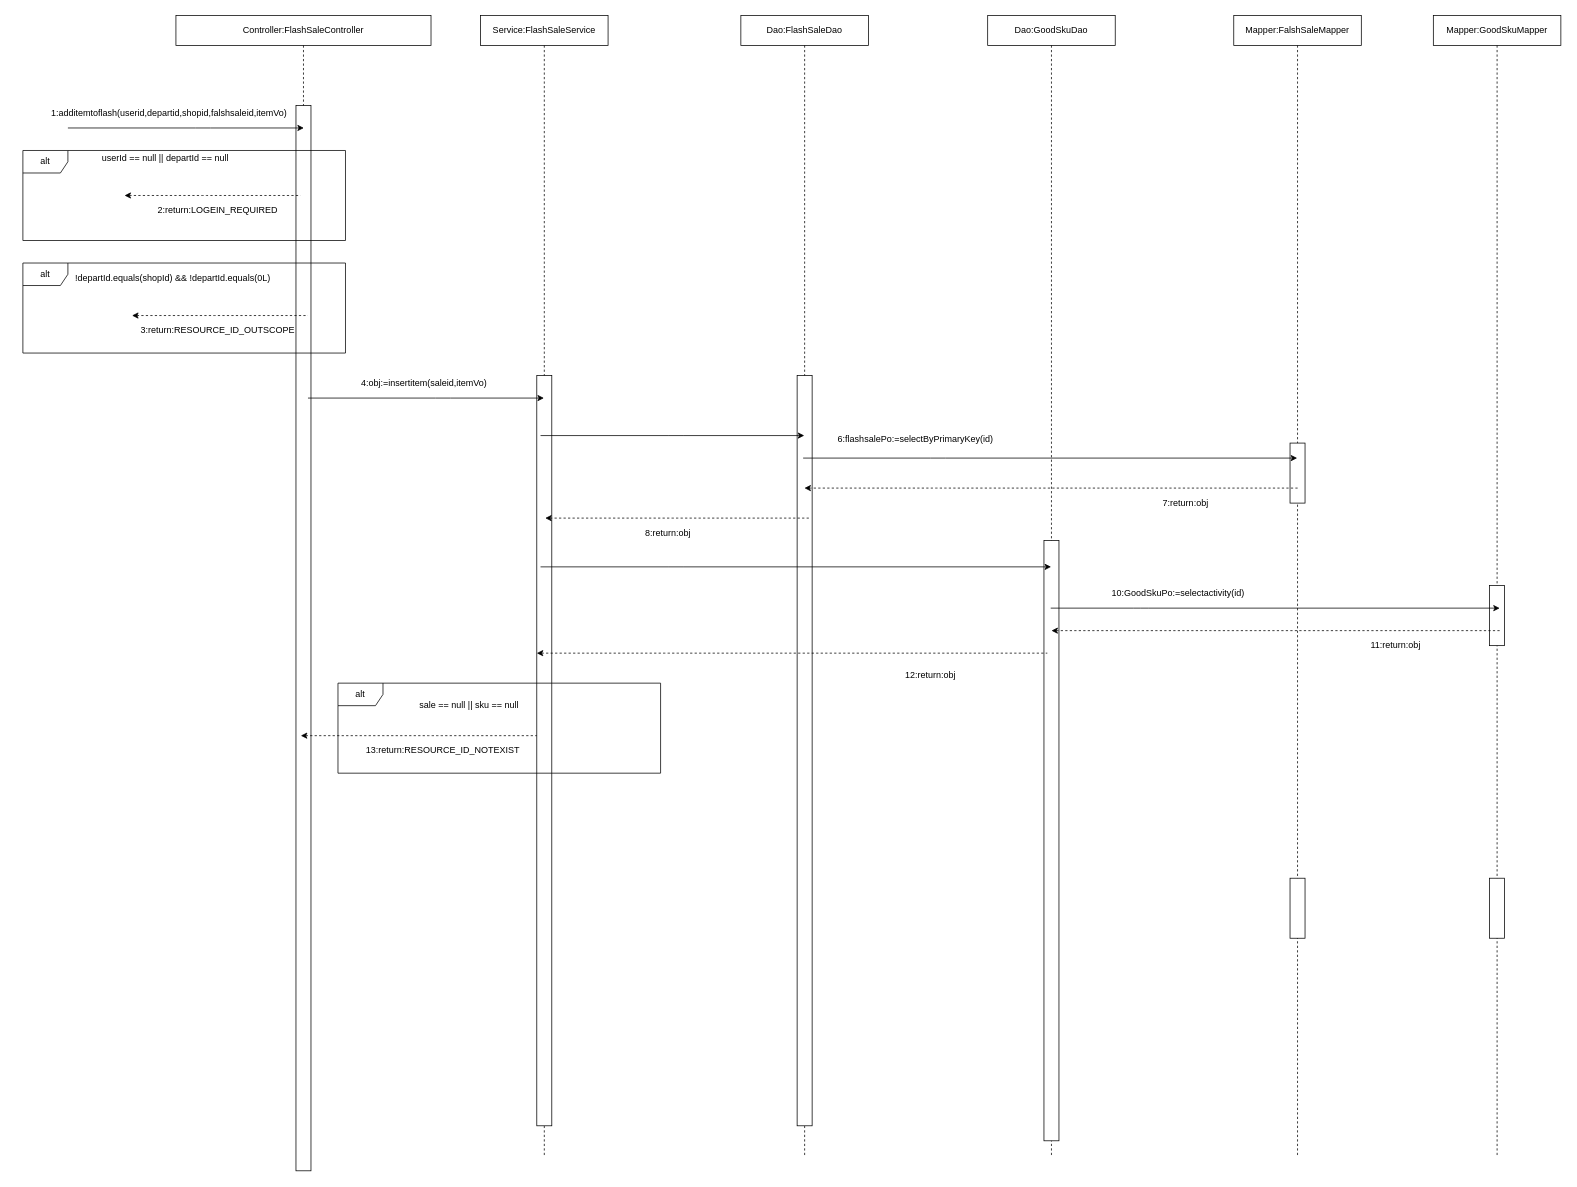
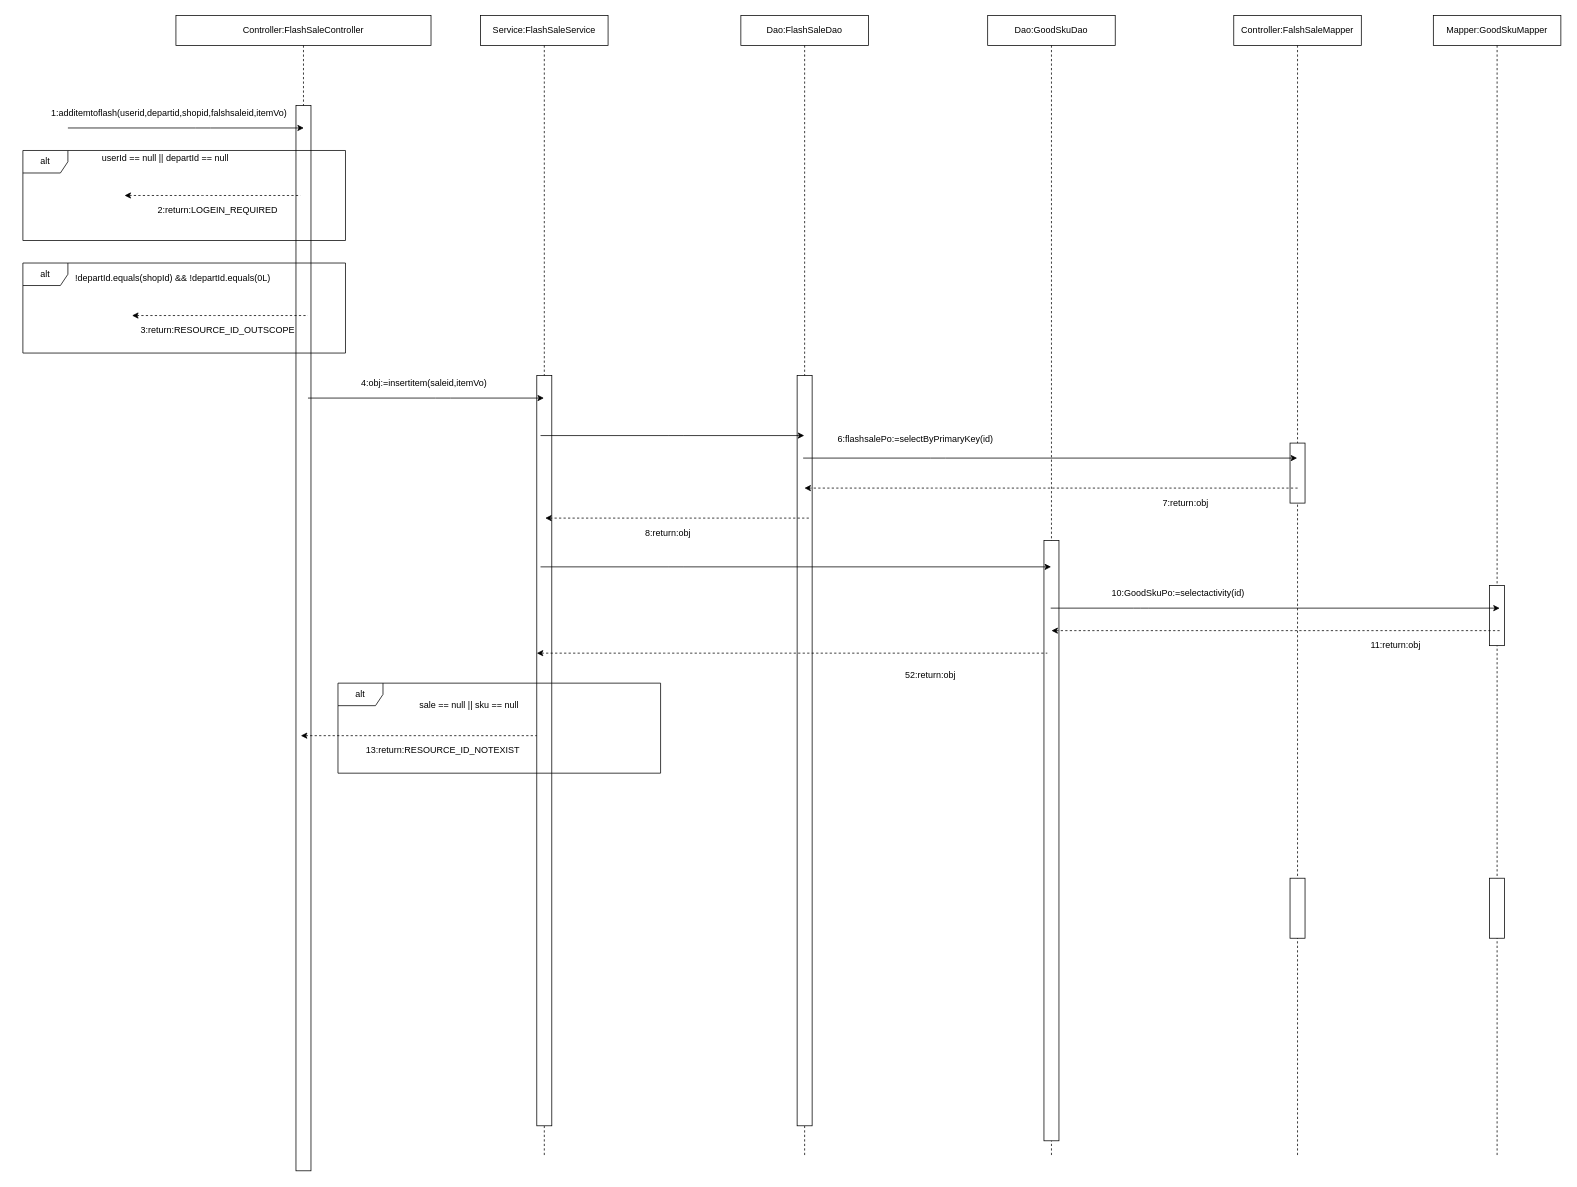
- <mxCell id="7" value="Mapper:FalshSaleMapper" style="shape=umlLifeline;perimeter=lifelinePerimeter;whiteSpace=wrap;html=1;container=1;collapsible=0;recursiveResize=0;outlineConnect=0;" vertex="1" parent="1"><mxGeometry x="1644" y="20" width="170" height="1520" as="geometry" /></mxCell>
+ <mxCell id="7" value="Controller:FalshSaleMapper" style="shape=umlLifeline;perimeter=lifelinePerimeter;whiteSpace=wrap;html=1;container=1;collapsible=0;recursiveResize=0;outlineConnect=0;" vertex="1" parent="1"><mxGeometry x="1644" y="20" width="170" height="1520" as="geometry" /></mxCell>
- <mxCell id="41" value="12:return:obj" style="text;html=1;strokeColor=none;fillColor=none;align=center;verticalAlign=middle;whiteSpace=wrap;rounded=0;" vertex="1" parent="1"><mxGeometry x="1120" y="890" width="240" height="20" as="geometry" /></mxCell>
+ <mxCell id="41" value="52:return:obj" style="text;html=1;strokeColor=none;fillColor=none;align=center;verticalAlign=middle;whiteSpace=wrap;rounded=0;" vertex="1" parent="1"><mxGeometry x="1120" y="890" width="240" height="20" as="geometry" /></mxCell>
